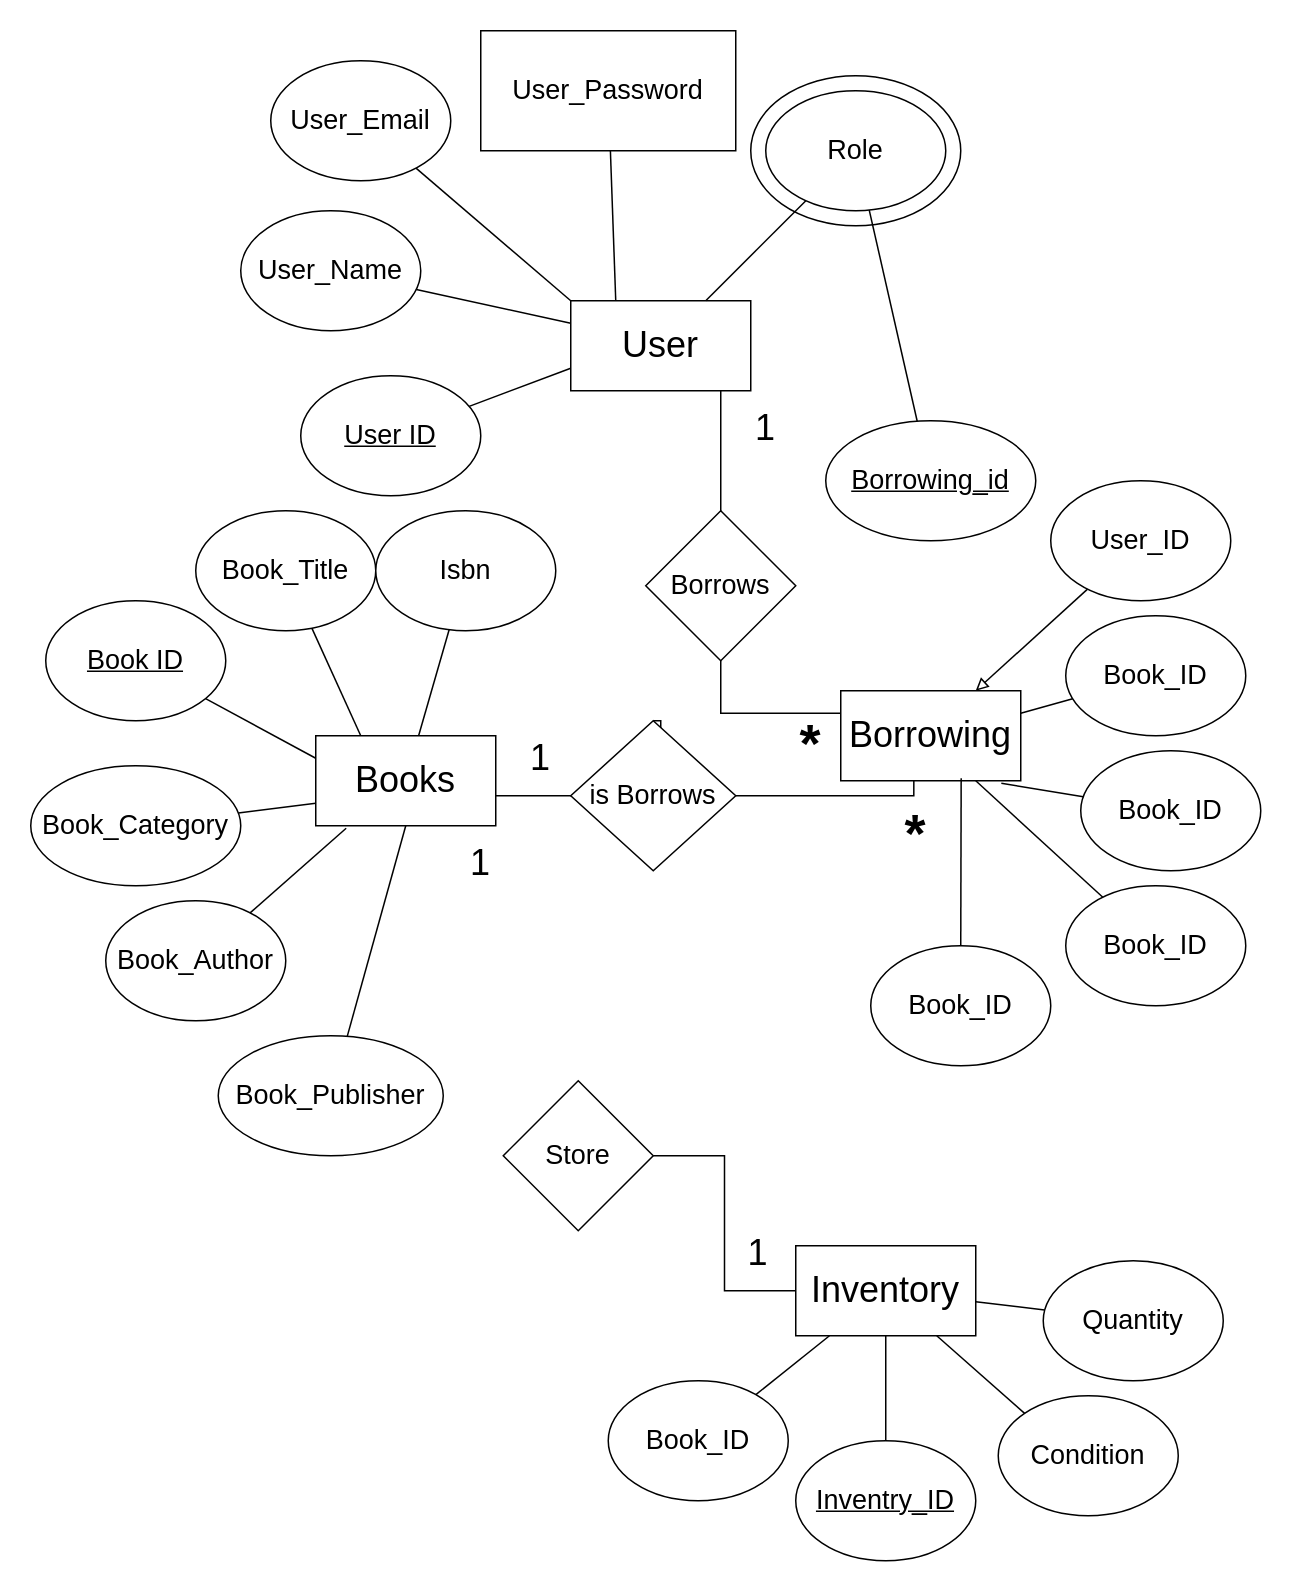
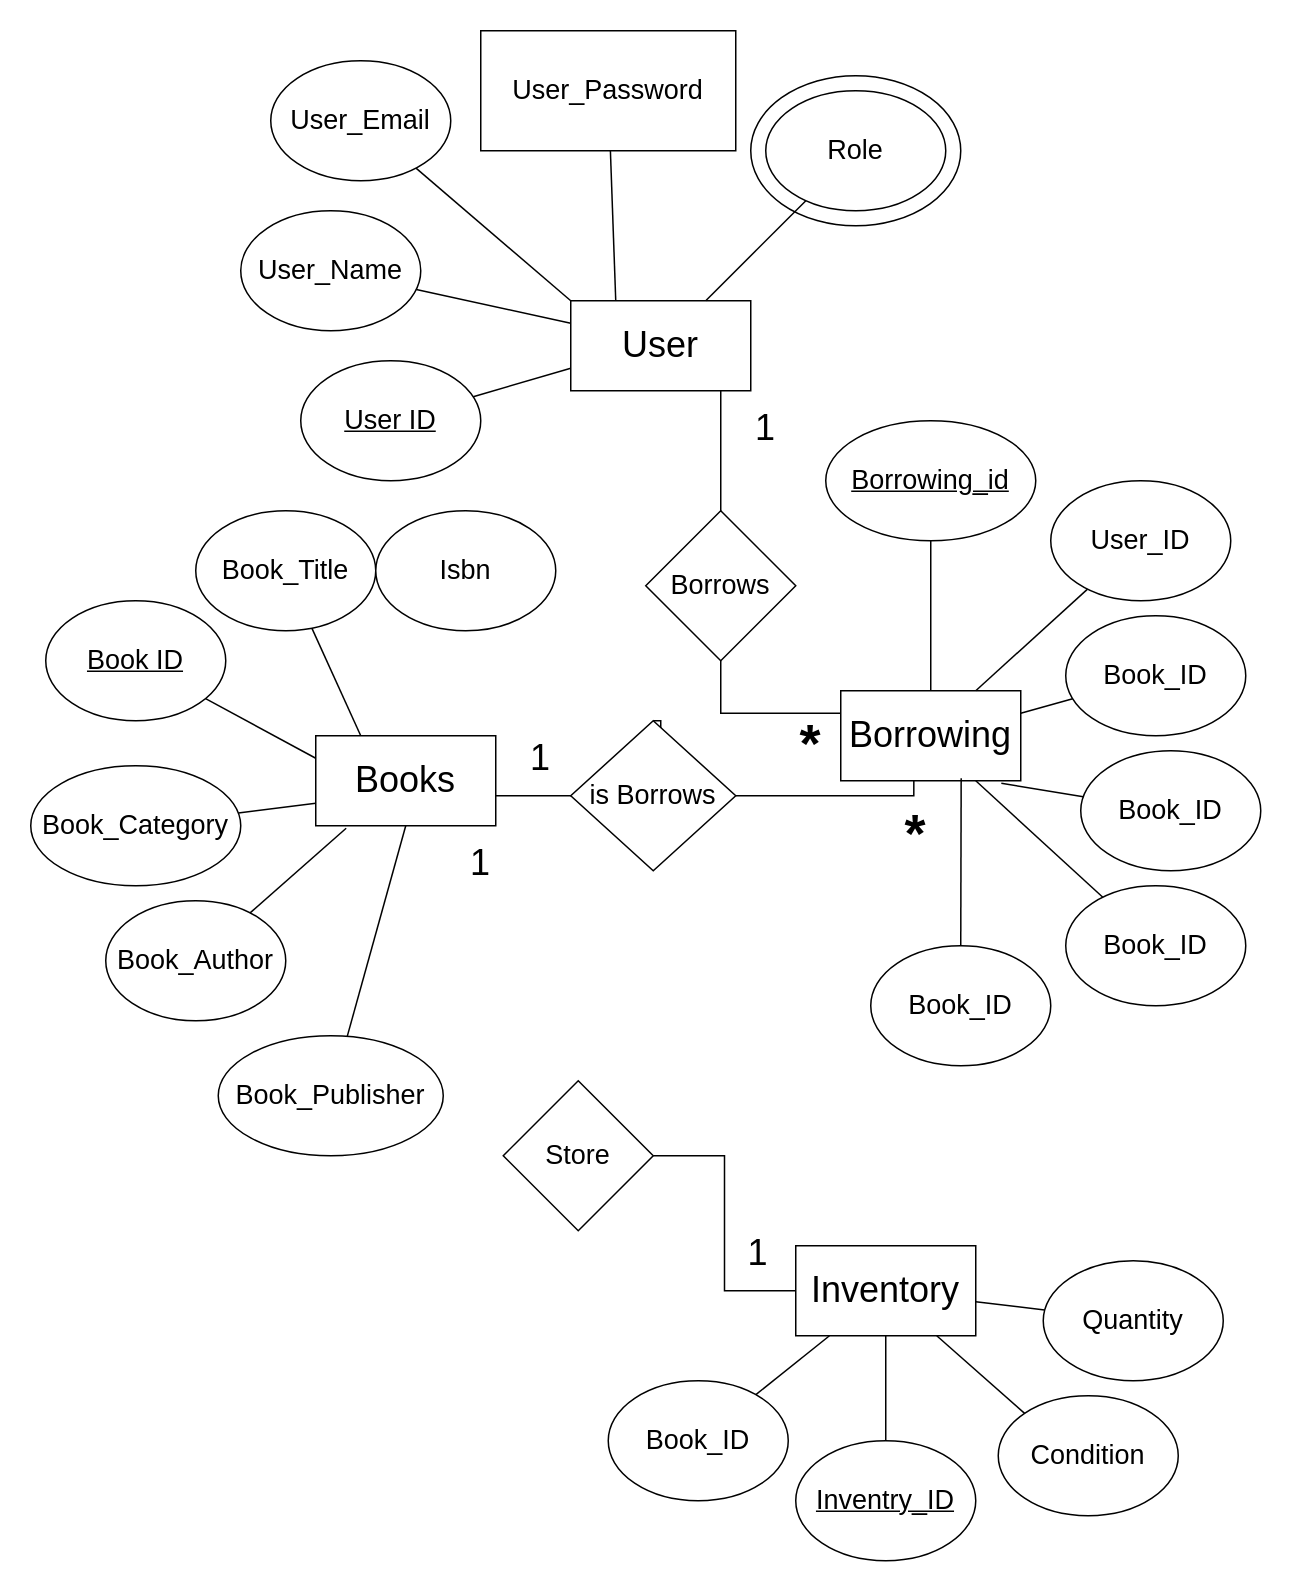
- <mxCell id="17" style="rounded=0;orthogonalLoop=1;jettySize=auto;html=1;startArrow=none;startFill=0;endArrow=none;endFill=0;" edge="1" parent="1" source="18" target="16"><mxGeometry relative="1" as="geometry" /></mxCell>
+ <mxCell id="17" style="rounded=0;orthogonalLoop=1;jettySize=auto;html=1;entryX=0.5;entryY=0;entryDx=0;entryDy=0;startArrow=none;startFill=0;endArrow=none;endFill=0;" edge="1" parent="1" source="18" target="7"><mxGeometry relative="1" as="geometry" /></mxCell>
- <mxCell id="34" value="&lt;font style=&quot;font-size: 18px;&quot;&gt;&lt;u&gt;User ID&lt;/u&gt;&lt;/font&gt;" style="ellipse;whiteSpace=wrap;html=1;" vertex="1" parent="1"><mxGeometry x="200" y="250" width="120" height="80" as="geometry" /></mxCell>
+ <mxCell id="34" value="&lt;font style=&quot;font-size: 18px;&quot;&gt;&lt;u&gt;User ID&lt;/u&gt;&lt;/font&gt;" style="ellipse;whiteSpace=wrap;html=1;" vertex="1" parent="1"><mxGeometry x="200" y="240" width="120" height="80" as="geometry" /></mxCell>
- <mxCell id="19" style="rounded=0;orthogonalLoop=1;jettySize=auto;html=1;entryX=0.75;entryY=0;entryDx=0;entryDy=0;startArrow=none;startFill=0;endArrow=block;endFill=0;" edge="1" parent="1" source="20" target="7"><mxGeometry relative="1" as="geometry" /></mxCell>
+ <mxCell id="19" style="rounded=0;orthogonalLoop=1;jettySize=auto;html=1;entryX=0.75;entryY=0;entryDx=0;entryDy=0;startArrow=none;startFill=0;endArrow=none;endFill=0;" edge="1" parent="1" source="20" target="7"><mxGeometry relative="1" as="geometry" /></mxCell>
- <mxCell id="40" value="" style="rounded=0;orthogonalLoop=1;jettySize=auto;html=1;endArrow=none;endFill=0;" edge="1" parent="1" source="41" target="6"><mxGeometry relative="1" as="geometry" /></mxCell>
